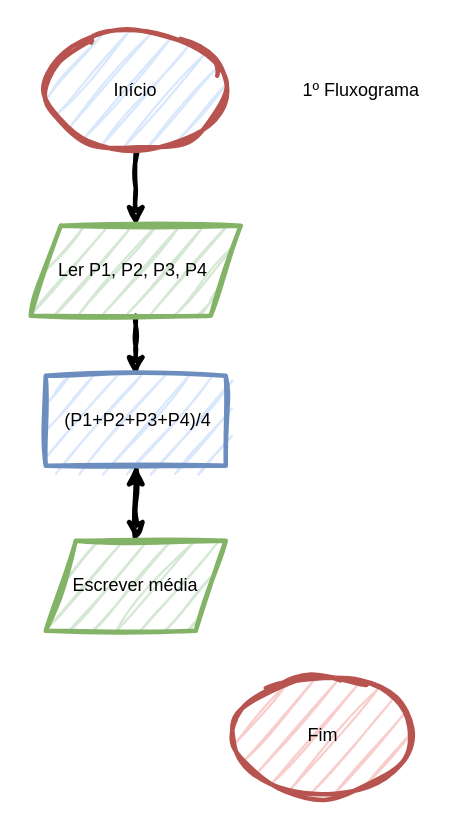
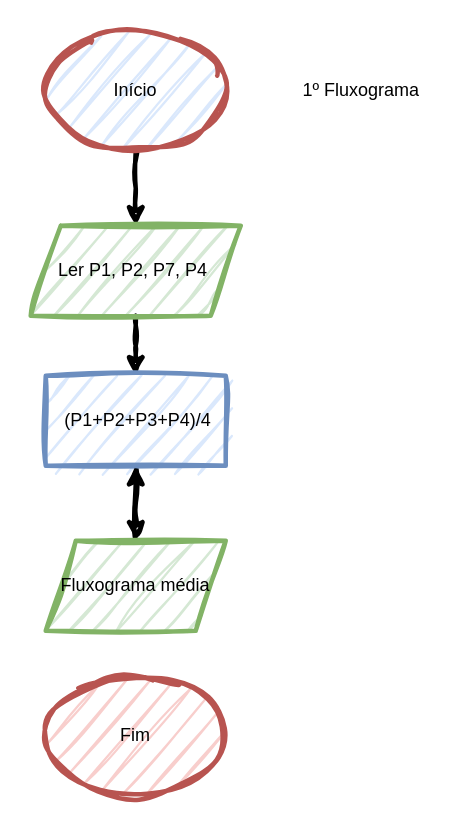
- <mxCell id="5" value="Ler P1, P2, P3, P4&amp;nbsp;" style="shape=parallelogram;perimeter=parallelogramPerimeter;whiteSpace=wrap;html=1;fixedSize=1;fillColor=#d5e8d4;strokeColor=#82b366;sketch=1;curveFitting=1;jiggle=2;strokeWidth=3;shadow=0;" parent="1" vertex="1"><mxGeometry x="20" y="150" width="140" height="60" as="geometry" /></mxCell>
+ <mxCell id="5" value="Ler P1, P2, P7, P4&amp;nbsp;" style="shape=parallelogram;perimeter=parallelogramPerimeter;whiteSpace=wrap;html=1;fixedSize=1;fillColor=#d5e8d4;strokeColor=#82b366;sketch=1;curveFitting=1;jiggle=2;strokeWidth=3;shadow=0;" parent="1" vertex="1"><mxGeometry x="20" y="150" width="140" height="60" as="geometry" /></mxCell>
- <mxCell id="9" value="Escrever média" style="shape=parallelogram;perimeter=parallelogramPerimeter;whiteSpace=wrap;html=1;fixedSize=1;fillColor=#d5e8d4;strokeColor=#82b366;sketch=1;curveFitting=1;jiggle=2;strokeWidth=3;shadow=0;" parent="1" vertex="1"><mxGeometry x="30" y="360" width="120" height="60" as="geometry" /></mxCell>
+ <mxCell id="9" value="Fluxograma média" style="shape=parallelogram;perimeter=parallelogramPerimeter;whiteSpace=wrap;html=1;fixedSize=1;fillColor=#d5e8d4;strokeColor=#82b366;sketch=1;curveFitting=1;jiggle=2;strokeWidth=3;shadow=0;" parent="1" vertex="1"><mxGeometry x="30" y="360" width="120" height="60" as="geometry" /></mxCell>
- <mxCell id="10" value="Fim" style="ellipse;whiteSpace=wrap;html=1;fillColor=#f8cecc;strokeColor=#b85450;sketch=1;curveFitting=1;jiggle=2;strokeWidth=3;shadow=0;" parent="1" vertex="1"><mxGeometry x="155" y="450" width="120" height="80" as="geometry" /></mxCell>
+ <mxCell id="10" value="Fim" style="ellipse;whiteSpace=wrap;html=1;fillColor=#f8cecc;strokeColor=#b85450;sketch=1;curveFitting=1;jiggle=2;strokeWidth=3;shadow=0;" parent="1" vertex="1"><mxGeometry x="30" y="450" width="120" height="80" as="geometry" /></mxCell>
